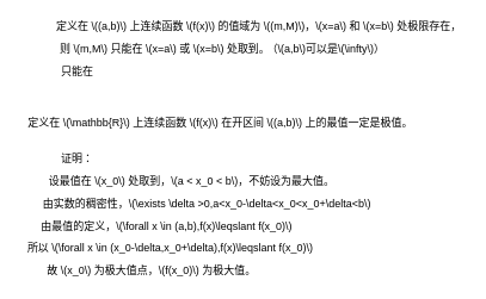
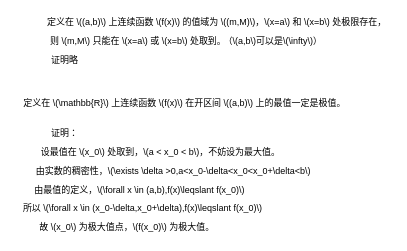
- <mxCell id="12" value="只能在" style="text;html=1;align=center;verticalAlign=middle;resizable=0;points=[];autosize=1;strokeColor=none;fillColor=none;" vertex="1" parent="1"><mxGeometry x="60" y="70" width="50" height="20" as="geometry" /></mxCell>
+ <mxCell id="12" value="证明略" style="text;html=1;align=center;verticalAlign=middle;resizable=0;points=[];autosize=1;strokeColor=none;fillColor=none;" vertex="1" parent="1"><mxGeometry x="60" y="70" width="50" height="20" as="geometry" /></mxCell>
